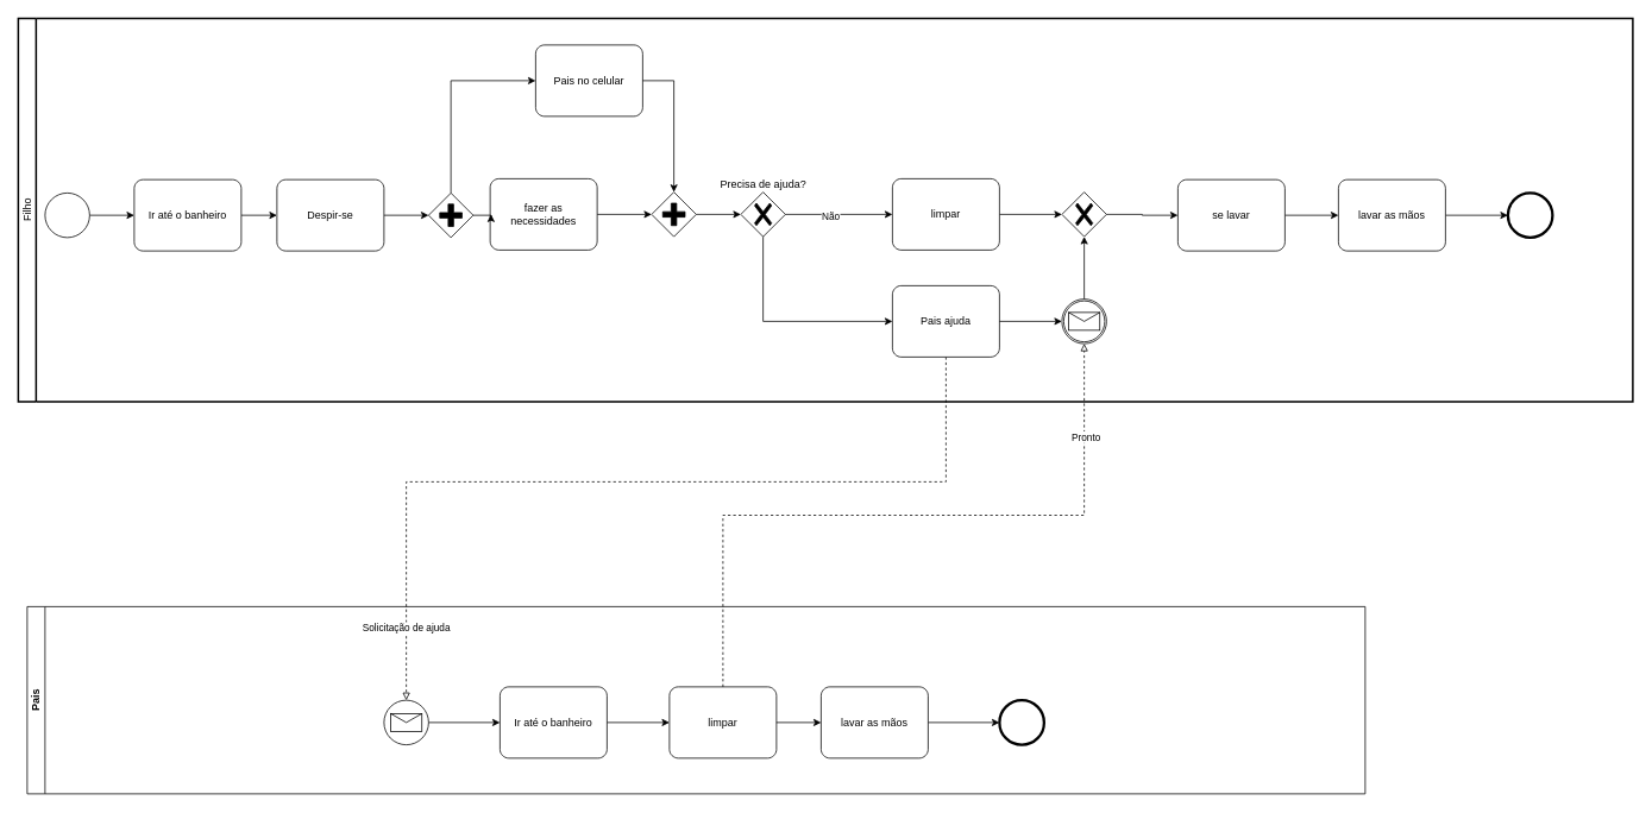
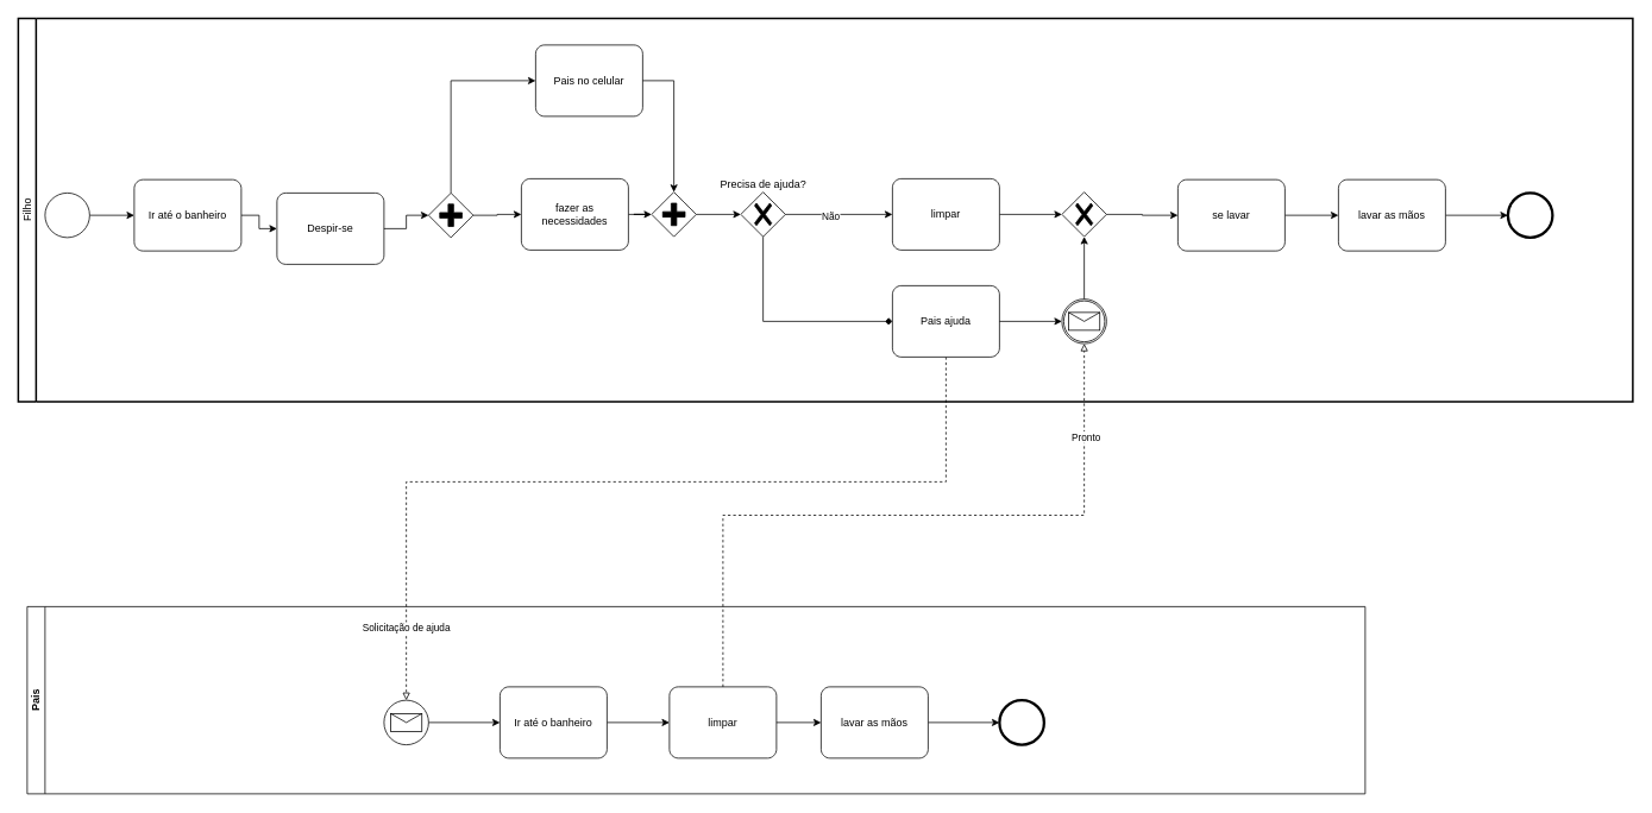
- <mxCell id="6" value="fazer as necessidades" style="points=[[0.25,0,0],[0.5,0,0],[0.75,0,0],[1,0.25,0],[1,0.5,0],[1,0.75,0],[0.75,1,0],[0.5,1,0],[0.25,1,0],[0,0.75,0],[0,0.5,0],[0,0.25,0]];shape=mxgraph.bpmn.task;whiteSpace=wrap;rectStyle=rounded;size=10;html=1;container=1;expand=0;collapsible=0;taskMarker=abstract;" parent="1" vertex="1"><mxGeometry x="549" y="200" width="120" height="80" as="geometry" /></mxCell>
+ <mxCell id="6" value="fazer as necessidades" style="points=[[0.25,0,0],[0.5,0,0],[0.75,0,0],[1,0.25,0],[1,0.5,0],[1,0.75,0],[0.75,1,0],[0.5,1,0],[0.25,1,0],[0,0.75,0],[0,0.5,0],[0,0.25,0]];shape=mxgraph.bpmn.task;whiteSpace=wrap;rectStyle=rounded;size=10;html=1;container=1;expand=0;collapsible=0;taskMarker=abstract;" parent="1" vertex="1"><mxGeometry x="584" y="200" width="120" height="80" as="geometry" /></mxCell>
- <mxCell id="8" value="Despir-se" style="points=[[0.25,0,0],[0.5,0,0],[0.75,0,0],[1,0.25,0],[1,0.5,0],[1,0.75,0],[0.75,1,0],[0.5,1,0],[0.25,1,0],[0,0.75,0],[0,0.5,0],[0,0.25,0]];shape=mxgraph.bpmn.task;whiteSpace=wrap;rectStyle=rounded;size=10;html=1;container=1;expand=0;collapsible=0;taskMarker=abstract;" parent="1" vertex="1"><mxGeometry x="310" y="201" width="120" height="80" as="geometry" /></mxCell>
+ <mxCell id="8" value="Despir-se" style="points=[[0.25,0,0],[0.5,0,0],[0.75,0,0],[1,0.25,0],[1,0.5,0],[1,0.75,0],[0.75,1,0],[0.5,1,0],[0.25,1,0],[0,0.75,0],[0,0.5,0],[0,0.25,0]];shape=mxgraph.bpmn.task;whiteSpace=wrap;rectStyle=rounded;size=10;html=1;container=1;expand=0;collapsible=0;taskMarker=abstract;" parent="1" vertex="1"><mxGeometry x="310" y="216" width="120" height="80" as="geometry" /></mxCell>
- <mxCell id="37" style="edgeStyle=orthogonalEdgeStyle;rounded=0;orthogonalLoop=1;jettySize=auto;html=1;exitX=0.5;exitY=1;exitDx=0;exitDy=0;exitPerimeter=0;entryX=0;entryY=0.5;entryDx=0;entryDy=0;entryPerimeter=0;" parent="1" source="38" target="42" edge="1"><mxGeometry relative="1" as="geometry" /></mxCell>
+ <mxCell id="37" style="edgeStyle=orthogonalEdgeStyle;rounded=0;orthogonalLoop=1;jettySize=auto;html=1;exitX=0.5;exitY=1;exitDx=0;exitDy=0;exitPerimeter=0;entryX=0;entryY=0.5;entryDx=0;entryDy=0;entryPerimeter=0;endArrow=diamond;" parent="1" source="38" target="42" edge="1"><mxGeometry relative="1" as="geometry" /></mxCell>
